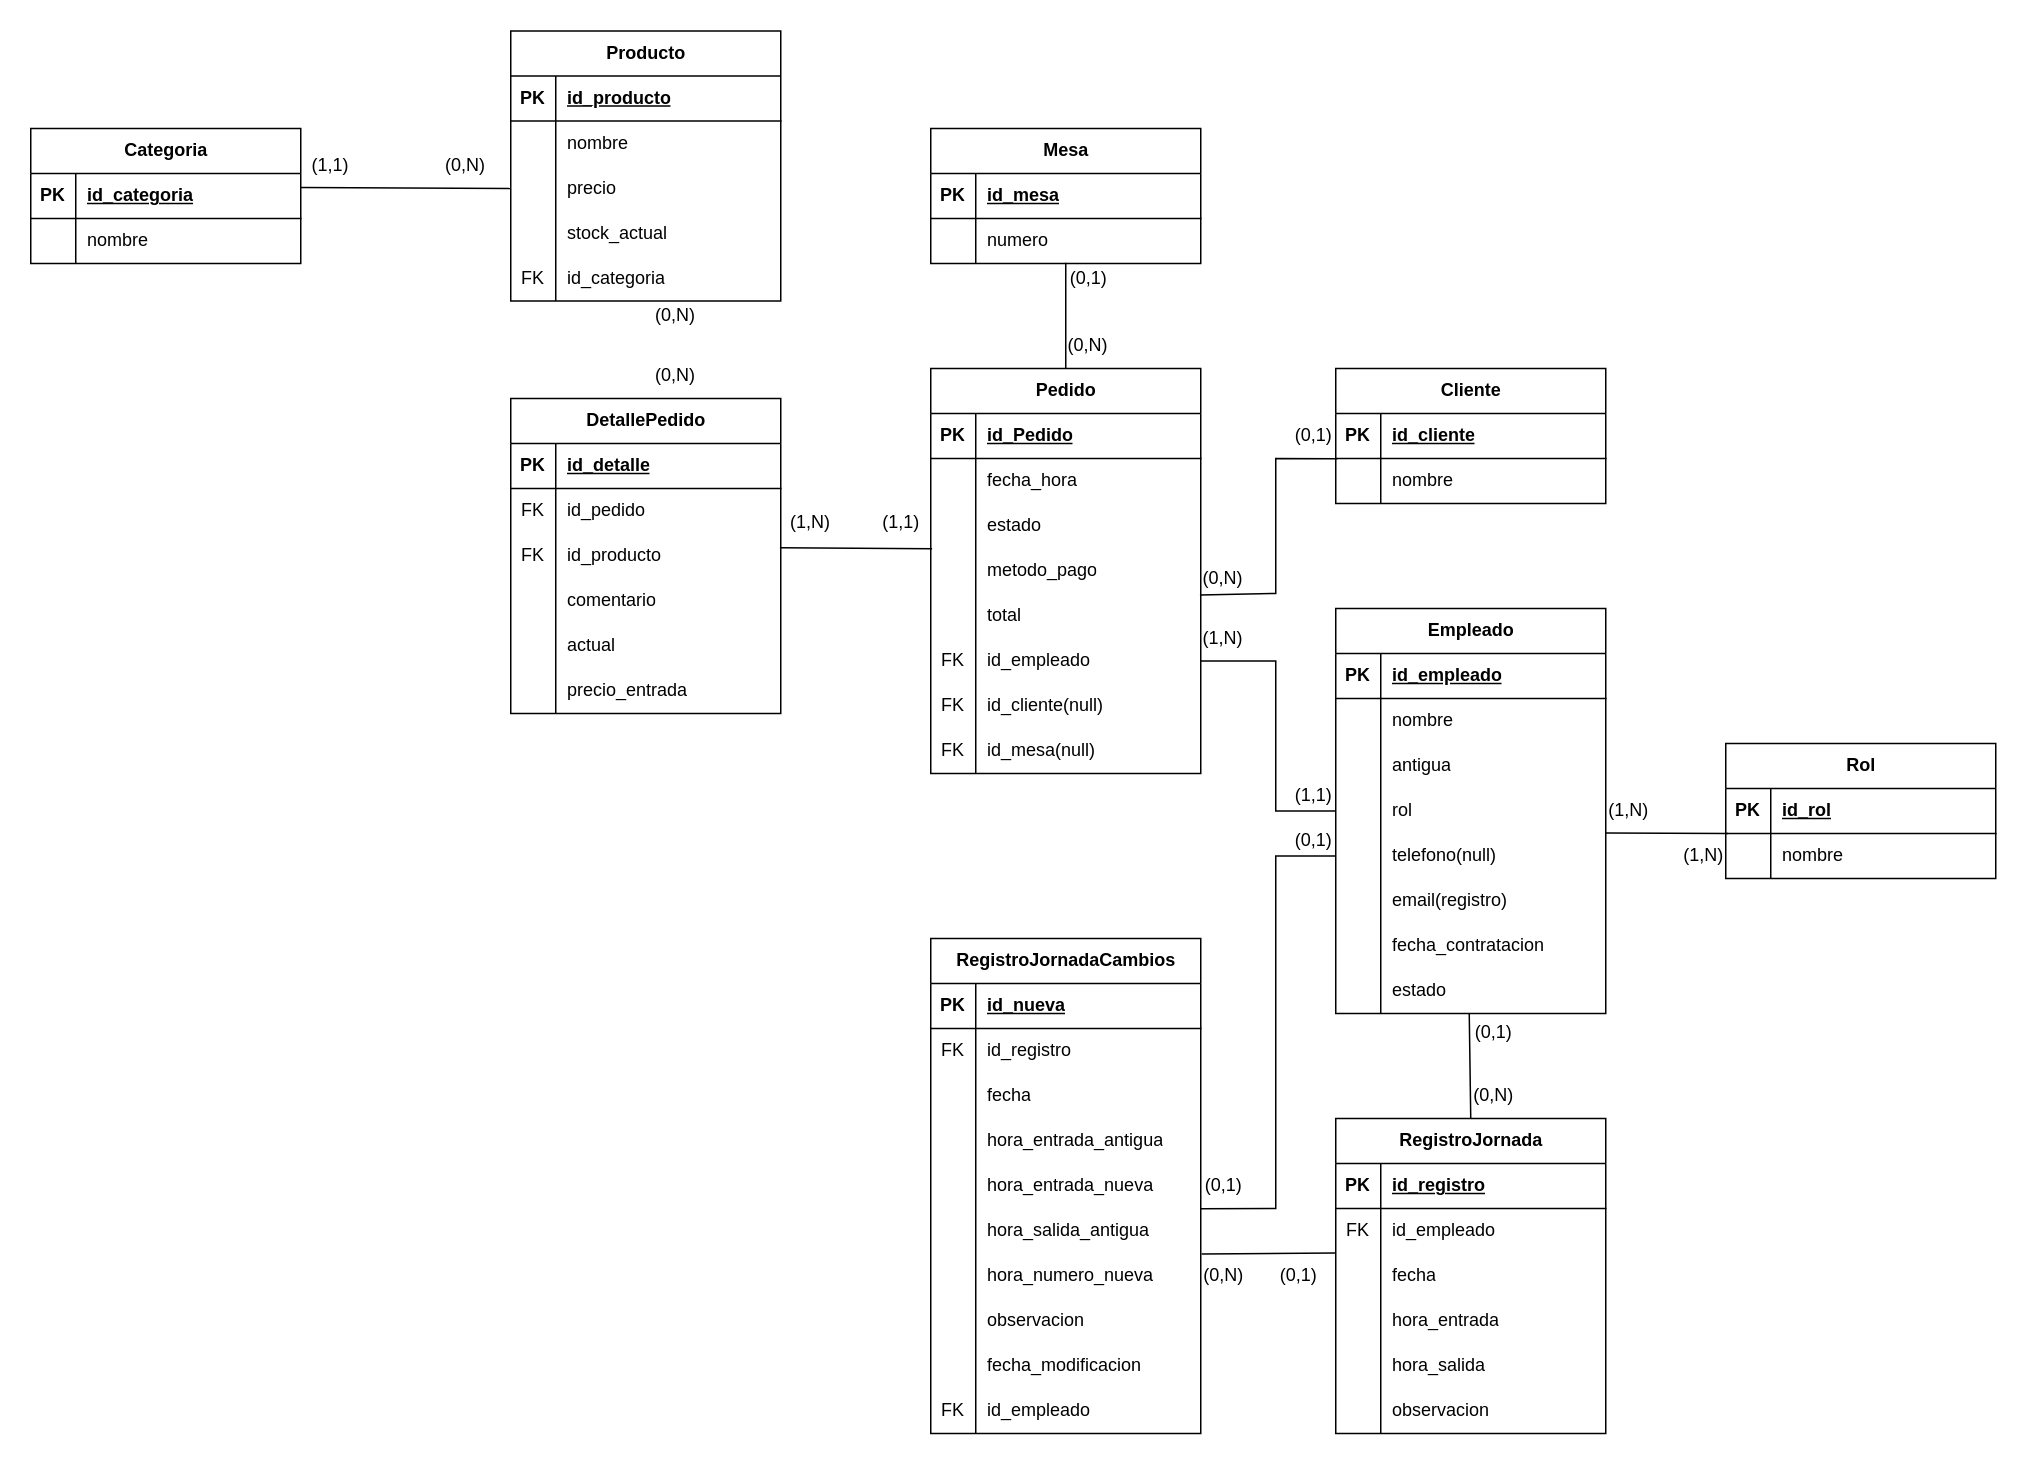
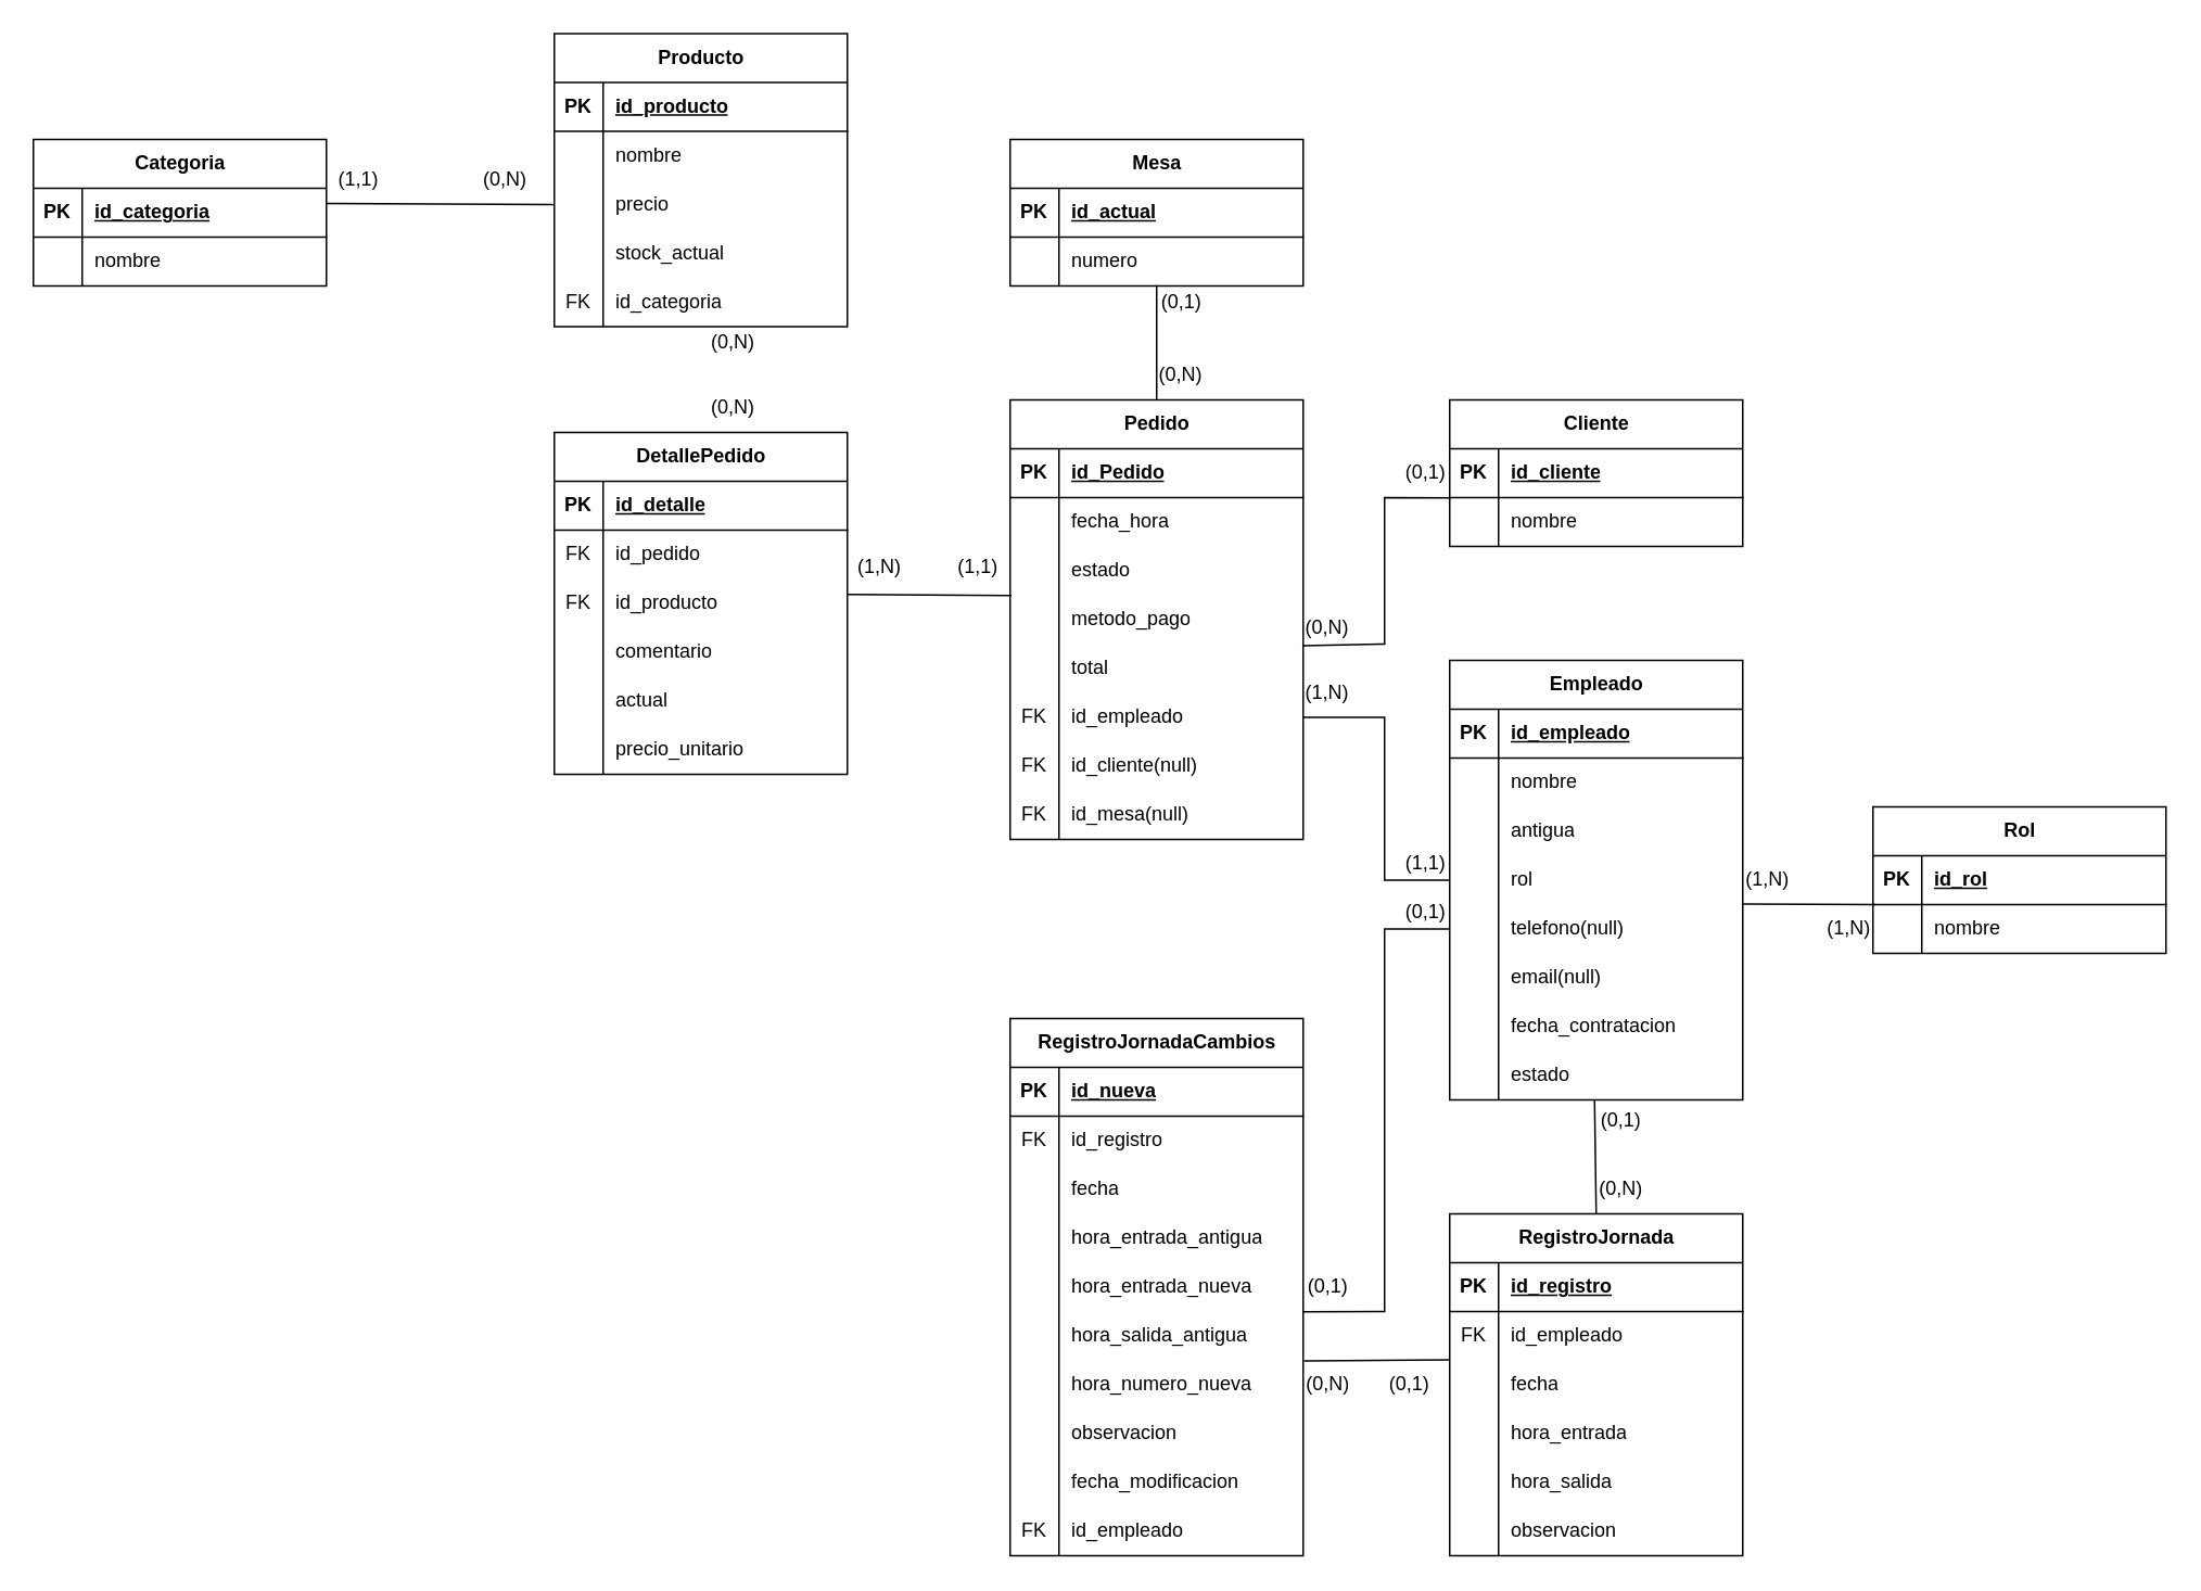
- <mxCell id="154" value="id_mesa" style="shape=partialRectangle;connectable=0;fillColor=none;top=0;left=0;bottom=0;right=0;align=left;spacingLeft=6;fontStyle=5;overflow=hidden;whiteSpace=wrap;html=1;" vertex="1" parent="152"><mxGeometry x="30" width="150" height="30" as="geometry"><mxRectangle width="150" height="30" as="alternateBounds" /></mxGeometry></mxCell>
+ <mxCell id="154" value="id_actual" style="shape=partialRectangle;connectable=0;fillColor=none;top=0;left=0;bottom=0;right=0;align=left;spacingLeft=6;fontStyle=5;overflow=hidden;whiteSpace=wrap;html=1;" vertex="1" parent="152"><mxGeometry x="30" width="150" height="30" as="geometry"><mxRectangle width="150" height="30" as="alternateBounds" /></mxGeometry></mxCell>
- <mxCell id="61" value="precio_entrada" style="shape=partialRectangle;connectable=0;fillColor=none;top=0;left=0;bottom=0;right=0;align=left;spacingLeft=6;overflow=hidden;whiteSpace=wrap;html=1;" parent="59" vertex="1"><mxGeometry x="30" width="150" height="30" as="geometry"><mxRectangle width="150" height="30" as="alternateBounds" /></mxGeometry></mxCell>
+ <mxCell id="61" value="precio_unitario" style="shape=partialRectangle;connectable=0;fillColor=none;top=0;left=0;bottom=0;right=0;align=left;spacingLeft=6;overflow=hidden;whiteSpace=wrap;html=1;" parent="59" vertex="1"><mxGeometry x="30" width="150" height="30" as="geometry"><mxRectangle width="150" height="30" as="alternateBounds" /></mxGeometry></mxCell>
- <mxCell id="87" value="email(registro)" style="shape=partialRectangle;connectable=0;fillColor=none;top=0;left=0;bottom=0;right=0;align=left;spacingLeft=6;overflow=hidden;whiteSpace=wrap;html=1;" vertex="1" parent="85"><mxGeometry x="30" width="150" height="30" as="geometry"><mxRectangle width="150" height="30" as="alternateBounds" /></mxGeometry></mxCell>
+ <mxCell id="87" value="email(null)" style="shape=partialRectangle;connectable=0;fillColor=none;top=0;left=0;bottom=0;right=0;align=left;spacingLeft=6;overflow=hidden;whiteSpace=wrap;html=1;" vertex="1" parent="85"><mxGeometry x="30" width="150" height="30" as="geometry"><mxRectangle width="150" height="30" as="alternateBounds" /></mxGeometry></mxCell>
